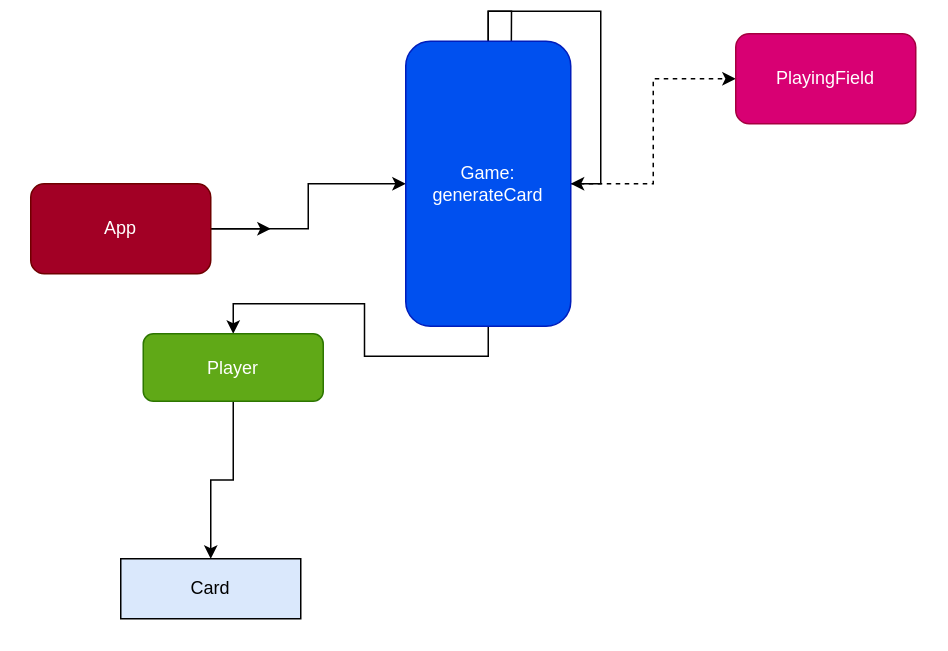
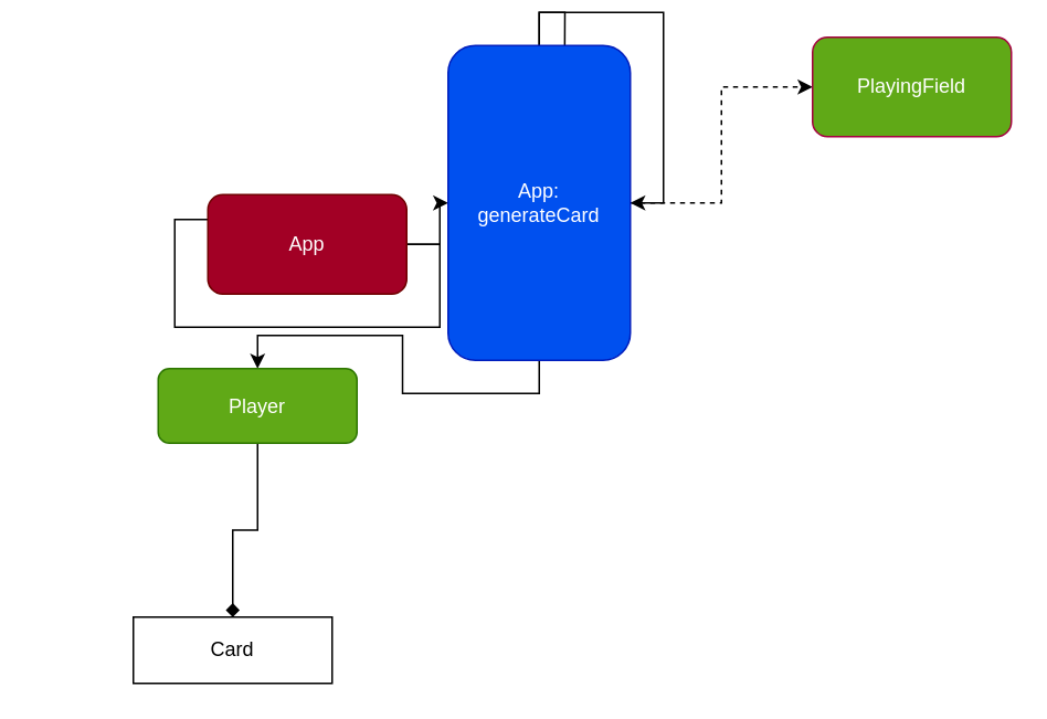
- <mxCell id="10" value="PlayingField" style="whiteSpace=wrap;html=1;fillColor=#d80073;strokeColor=#A50040;fontColor=#ffffff;rounded=1;" vertex="1" parent="1"><mxGeometry x="490" y="20" width="120" height="60" as="geometry" /></mxCell>
+ <mxCell id="10" value="PlayingField" style="whiteSpace=wrap;html=1;fillColor=#60a917;strokeColor=#A50040;fontColor=#ffffff;rounded=1;" vertex="1" parent="1"><mxGeometry x="490" y="20" width="120" height="60" as="geometry" /></mxCell>
- <mxCell id="9" value="Game:&lt;br&gt;generateCard" style="whiteSpace=wrap;html=1;align=center;fontColor=#ffffff;rounded=1;fillColor=#0050ef;strokeColor=#001DBC;autosize=0;container=0;overflow=visible;" parent="1" vertex="1"><mxGeometry x="270" y="25" width="110" height="190" as="geometry" /></mxCell>
+ <mxCell id="9" value="App:&lt;br&gt;generateCard" style="whiteSpace=wrap;html=1;align=center;fontColor=#ffffff;rounded=1;fillColor=#0050ef;strokeColor=#001DBC;autosize=0;container=0;overflow=visible;" parent="1" vertex="1"><mxGeometry x="270" y="25" width="110" height="190" as="geometry" /></mxCell>
- <mxCell id="4" value="App" style="whiteSpace=wrap;html=1;fillColor=#a20025;strokeColor=#6F0000;fontColor=#ffffff;rounded=1;glass=0;" parent="1" vertex="1"><mxGeometry x="20" y="120" width="120" height="60" as="geometry" /></mxCell>
+ <mxCell id="4" value="App" style="whiteSpace=wrap;html=1;fillColor=#a20025;strokeColor=#6F0000;fontColor=#ffffff;rounded=1;glass=0;" parent="1" vertex="1"><mxGeometry x="125" y="115" width="120" height="60" as="geometry" /></mxCell>
- <mxCell id="11" style="edgeStyle=orthogonalEdgeStyle;rounded=0;orthogonalLoop=1;jettySize=auto;html=1;" edge="1" parent="1" source="12" target="13"><mxGeometry relative="1" as="geometry" /></mxCell>
+ <mxCell id="11" style="edgeStyle=orthogonalEdgeStyle;rounded=0;orthogonalLoop=1;jettySize=auto;html=1;endArrow=diamond;" edge="1" parent="1" source="12" target="13"><mxGeometry relative="1" as="geometry" /></mxCell>
- <mxCell id="13" value="Card" style="whiteSpace=wrap;html=1;fillColor=#dae8fc;" vertex="1" parent="1"><mxGeometry x="80" y="370" width="120" height="40" as="geometry" /></mxCell>
+ <mxCell id="13" value="Card" style="whiteSpace=wrap;html=1;" vertex="1" parent="1"><mxGeometry x="80" y="370" width="120" height="40" as="geometry" /></mxCell>
